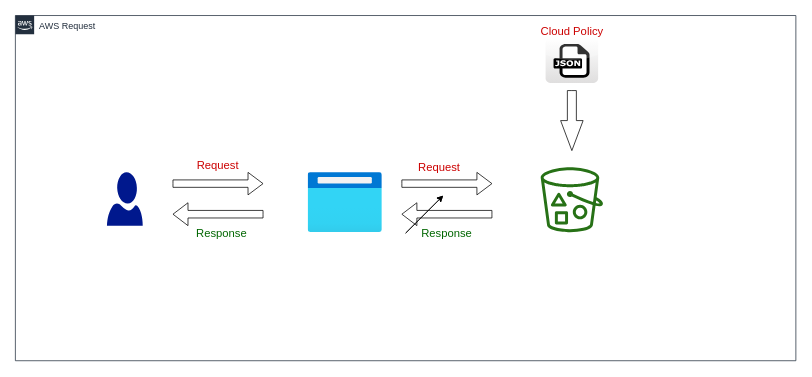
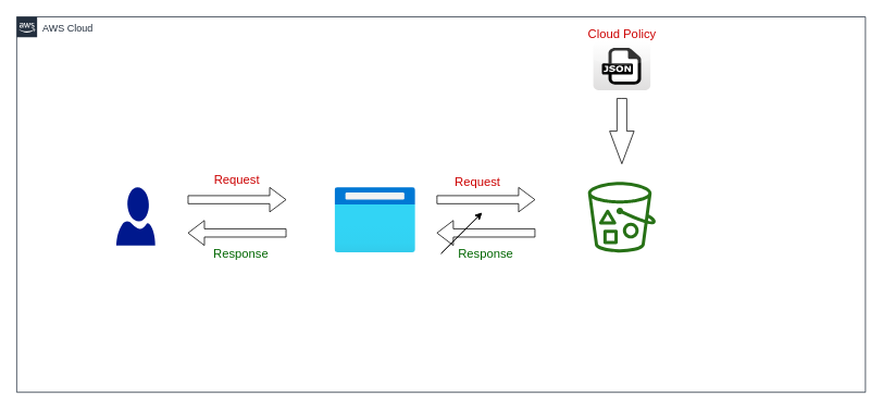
- <mxCell id="2" value="AWS Request" style="points=[[0,0],[0.25,0],[0.5,0],[0.75,0],[1,0],[1,0.25],[1,0.5],[1,0.75],[1,1],[0.75,1],[0.5,1],[0.25,1],[0,1],[0,0.75],[0,0.5],[0,0.25]];outlineConnect=0;gradientColor=none;html=1;whiteSpace=wrap;fontSize=12;fontStyle=0;shape=mxgraph.aws4.group;grIcon=mxgraph.aws4.group_aws_cloud_alt;strokeColor=#232F3E;fillColor=none;verticalAlign=top;align=left;spacingLeft=30;fontColor=#232F3E;dashed=0;" vertex="1" parent="1"><mxGeometry x="20" width="1040" height="460" as="geometry" y="20" /></mxCell>
+ <mxCell id="2" value="AWS Cloud" style="points=[[0,0],[0.25,0],[0.5,0],[0.75,0],[1,0],[1,0.25],[1,0.5],[1,0.75],[1,1],[0.75,1],[0.5,1],[0.25,1],[0,1],[0,0.75],[0,0.5],[0,0.25]];outlineConnect=0;gradientColor=none;html=1;whiteSpace=wrap;fontSize=12;fontStyle=0;shape=mxgraph.aws4.group;grIcon=mxgraph.aws4.group_aws_cloud_alt;strokeColor=#232F3E;fillColor=none;verticalAlign=top;align=left;spacingLeft=30;fontColor=#232F3E;dashed=0;" vertex="1" parent="1"><mxGeometry x="20" width="1040" height="460" as="geometry" y="20" /></mxCell>
